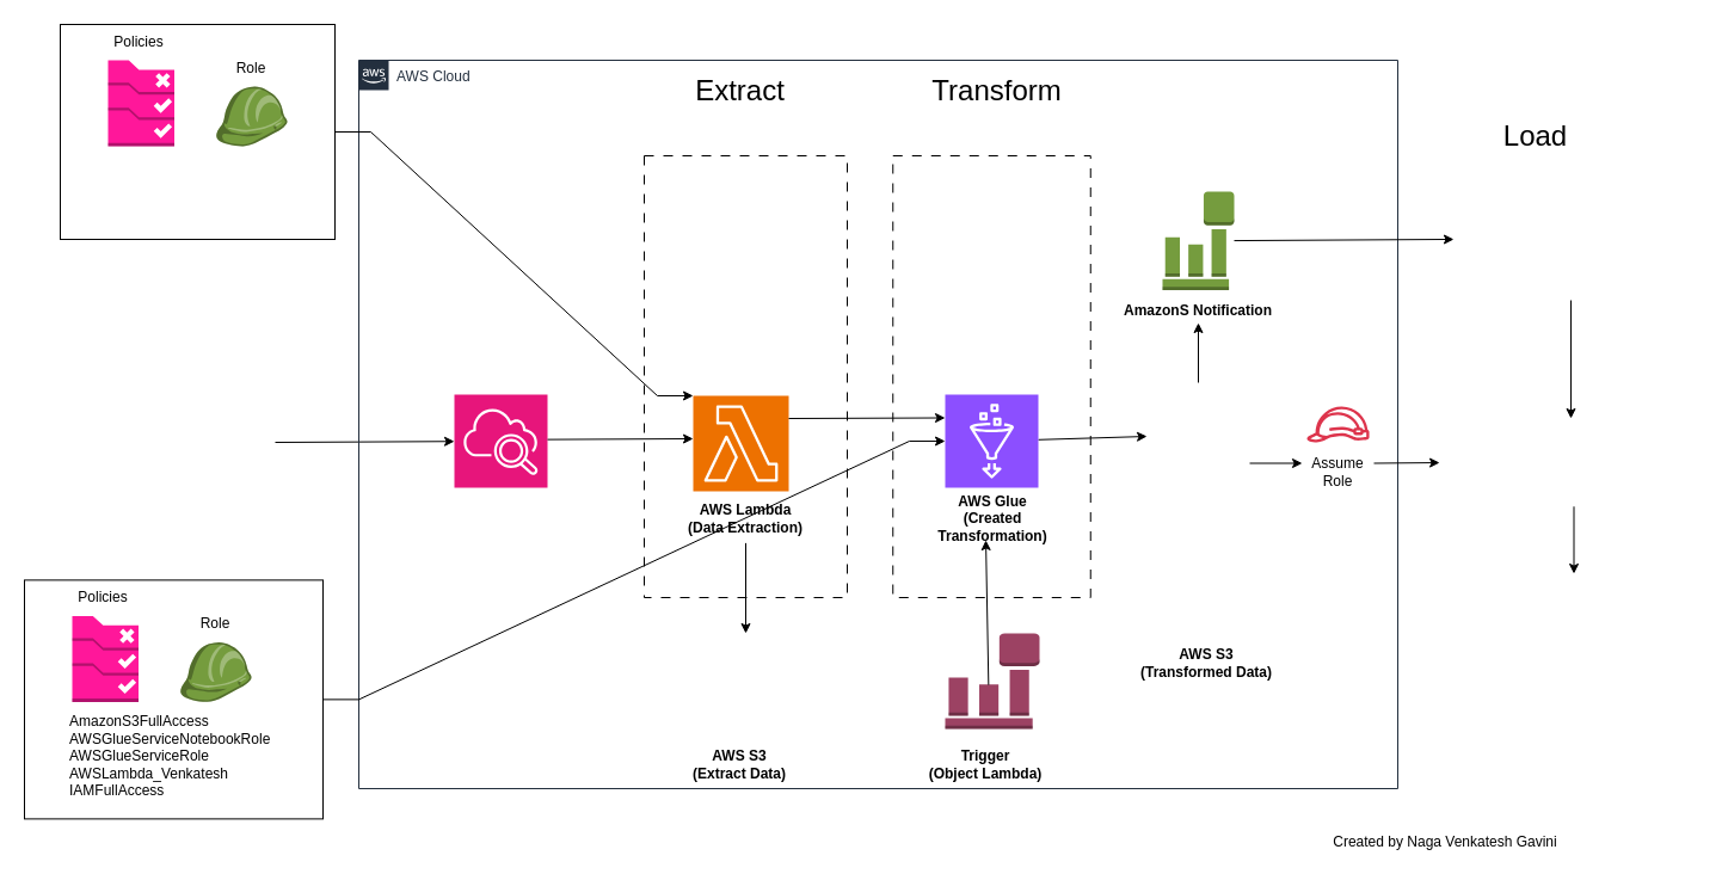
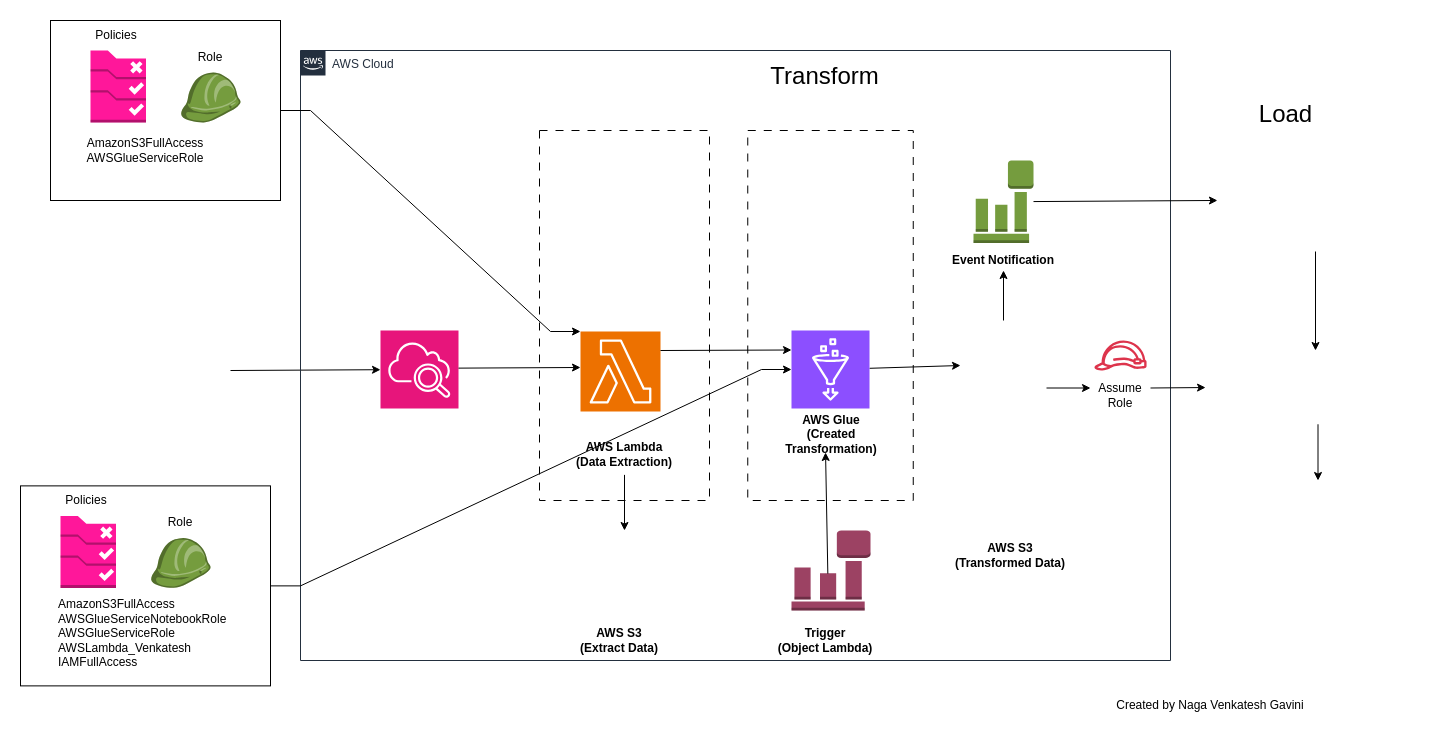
- <mxCell id="20" value="&lt;h1&gt;&lt;span style=&quot;font-weight: normal;&quot;&gt;Extract&lt;/span&gt;&lt;/h1&gt;" style="text;html=1;align=center;verticalAlign=middle;whiteSpace=wrap;rounded=0;" vertex="1" parent="19"><mxGeometry x="273.5" y="12" width="91" height="28" as="geometry" /></mxCell>
- <mxCell id="21" value="&lt;h1&gt;&lt;span style=&quot;font-weight: normal;&quot;&gt;Transform&lt;/span&gt;&lt;/h1&gt;" style="text;html=1;align=center;verticalAlign=middle;whiteSpace=wrap;rounded=0;" vertex="1" parent="19"><mxGeometry x="489" y="12" width="91" height="28" as="geometry" /></mxCell>
+ <mxCell id="21" value="&lt;h1&gt;&lt;span style=&quot;font-weight: normal;&quot;&gt;Transform&lt;/span&gt;&lt;/h1&gt;" style="text;html=1;align=center;verticalAlign=middle;whiteSpace=wrap;rounded=0;" vertex="1" parent="19"><mxGeometry x="479" y="12" width="91" height="28" as="geometry" /></mxCell>
+ <mxCell id="40" value="&lt;div&gt;AmazonS3FullAccess&lt;/div&gt;&lt;div&gt;AWSGlueServiceRole&lt;/div&gt;" style="text;html=1;align=center;verticalAlign=middle;whiteSpace=wrap;rounded=0;" vertex="1" parent="36"><mxGeometry x="30" y="110" width="130" height="40" as="geometry" /></mxCell>
- <mxCell id="32" value="&lt;div&gt;AmazonS Notification&lt;/div&gt;" style="text;html=1;align=center;verticalAlign=middle;whiteSpace=wrap;rounded=0;strokeWidth=6;fontStyle=1" vertex="1" parent="19"><mxGeometry x="633" y="190" width="140" height="40" as="geometry" /></mxCell>
+ <mxCell id="32" value="&lt;div&gt;Event Notification&lt;/div&gt;" style="text;html=1;align=center;verticalAlign=middle;whiteSpace=wrap;rounded=0;strokeWidth=6;fontStyle=1" vertex="1" parent="19"><mxGeometry x="633" y="190" width="140" height="40" as="geometry" /></mxCell>
- <mxCell id="57" value="AWS Lambda&lt;div&gt;(Data Extraction)&lt;/div&gt;" style="text;html=1;align=center;verticalAlign=middle;whiteSpace=wrap;rounded=0;strokeWidth=6;fontStyle=1" vertex="1" parent="1"><mxGeometry x="554" y="414.38" width="140" height="40" as="geometry" /></mxCell>
+ <mxCell id="57" value="AWS Lambda&lt;div&gt;(Data Extraction)&lt;/div&gt;" style="text;html=1;align=center;verticalAlign=middle;whiteSpace=wrap;rounded=0;strokeWidth=6;fontStyle=1" vertex="1" parent="1"><mxGeometry x="554" y="434.38" width="140" height="40" as="geometry" /></mxCell>
